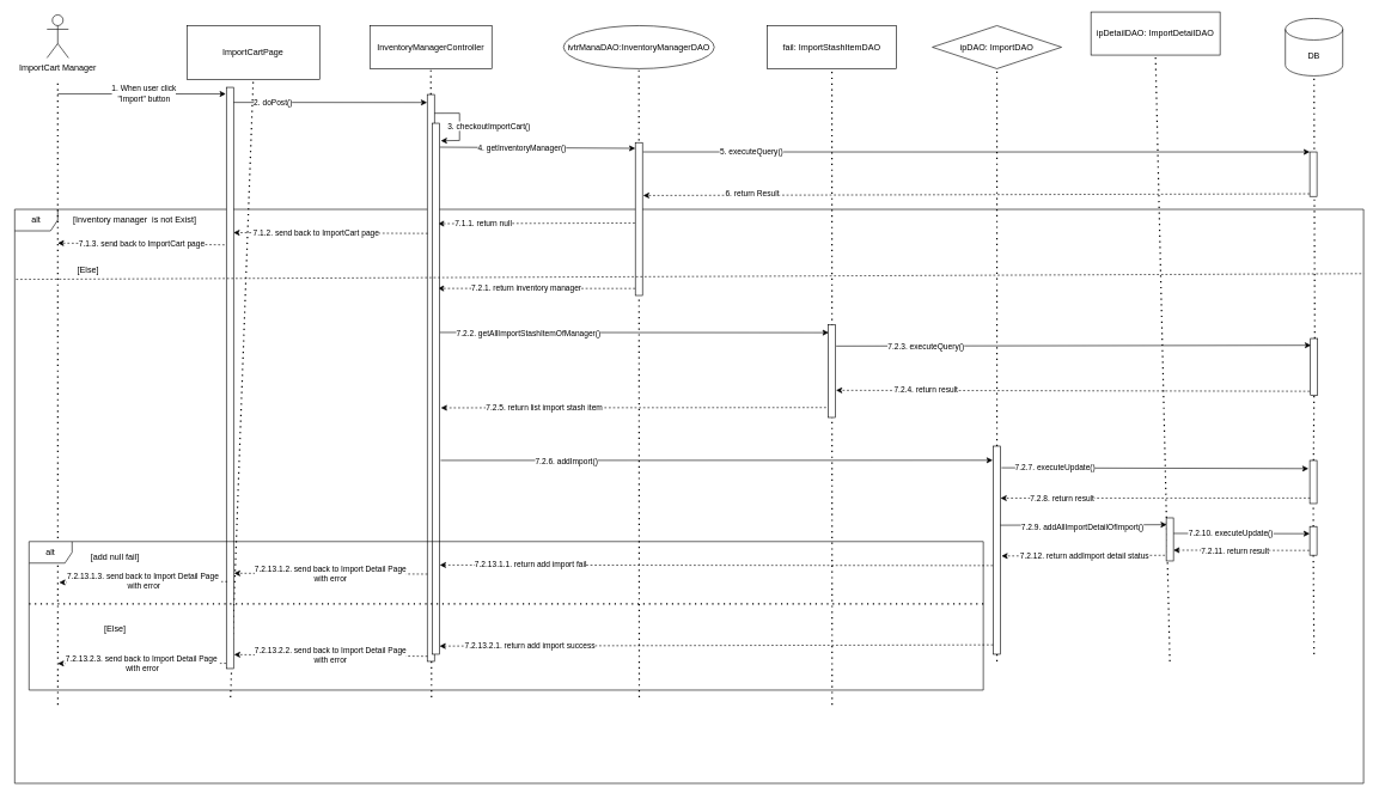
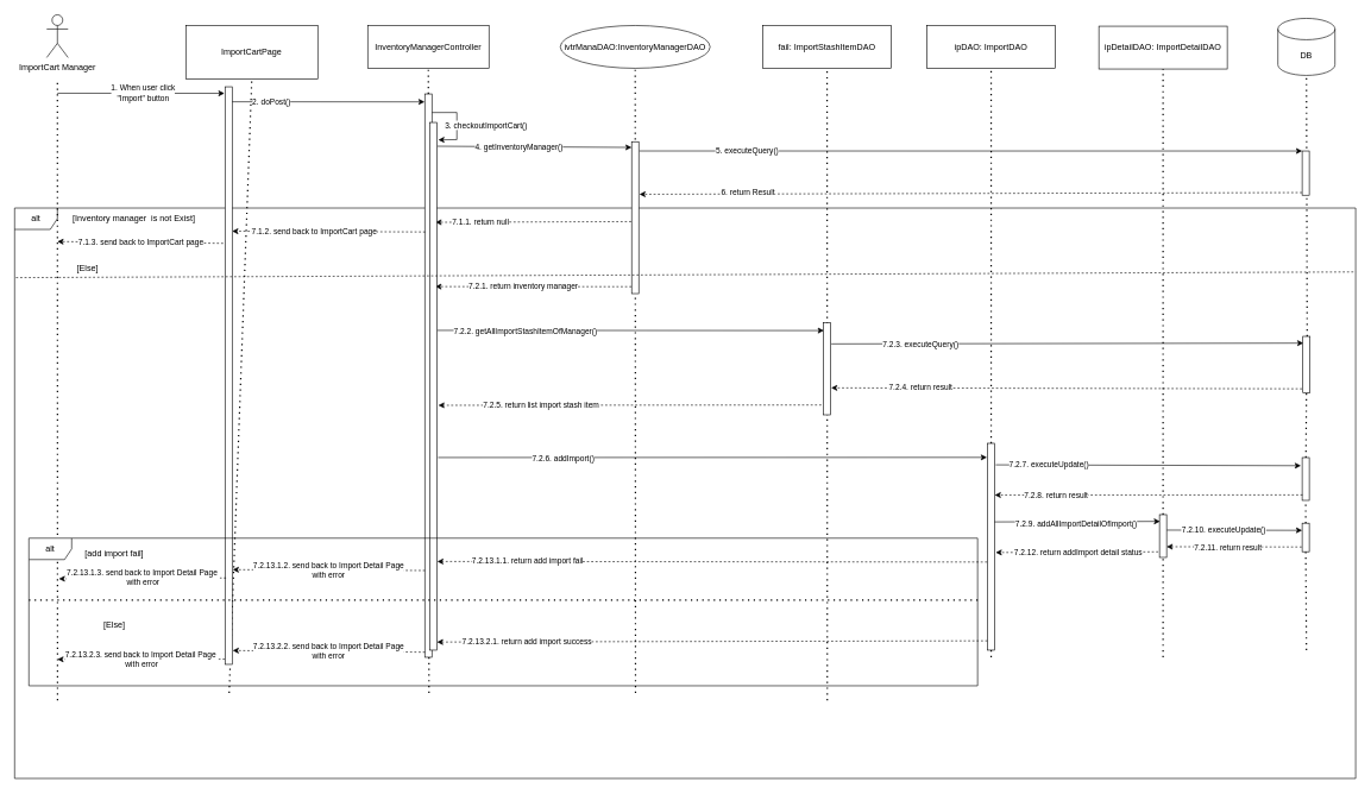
- <mxCell id="51" value="ipDetailDAO: ImportDetailDAO" style="rounded=0;whiteSpace=wrap;html=1;" parent="1" vertex="1"><mxGeometry x="1520" y="16" width="180" height="60" as="geometry" /></mxCell>
+ <mxCell id="51" value="ipDetailDAO: ImportDetailDAO" style="rounded=0;whiteSpace=wrap;html=1;" parent="1" vertex="1"><mxGeometry x="1540" y="36" width="180" height="60" as="geometry" /></mxCell>
- <mxCell id="40" value="ipDAO: ImportDAO" style="rhombus;whiteSpace=wrap;html=1;" parent="1" vertex="1"><mxGeometry x="1299" y="35" width="180" height="60" as="geometry" /></mxCell>
+ <mxCell id="40" value="ipDAO: ImportDAO" style="rounded=0;whiteSpace=wrap;html=1;" parent="1" vertex="1"><mxGeometry x="1299" y="35" width="180" height="60" as="geometry" /></mxCell>
- <mxCell id="75" value="[add null fail]" style="text;html=1;strokeColor=none;fillColor=none;align=center;verticalAlign=middle;whiteSpace=wrap;rounded=0;" vertex="1" parent="1"><mxGeometry x="110" y="761" width="100" height="30" as="geometry" /></mxCell>
+ <mxCell id="75" value="[add import fail]" style="text;html=1;strokeColor=none;fillColor=none;align=center;verticalAlign=middle;whiteSpace=wrap;rounded=0;" vertex="1" parent="1"><mxGeometry x="110" y="761" width="100" height="30" as="geometry" /></mxCell>
